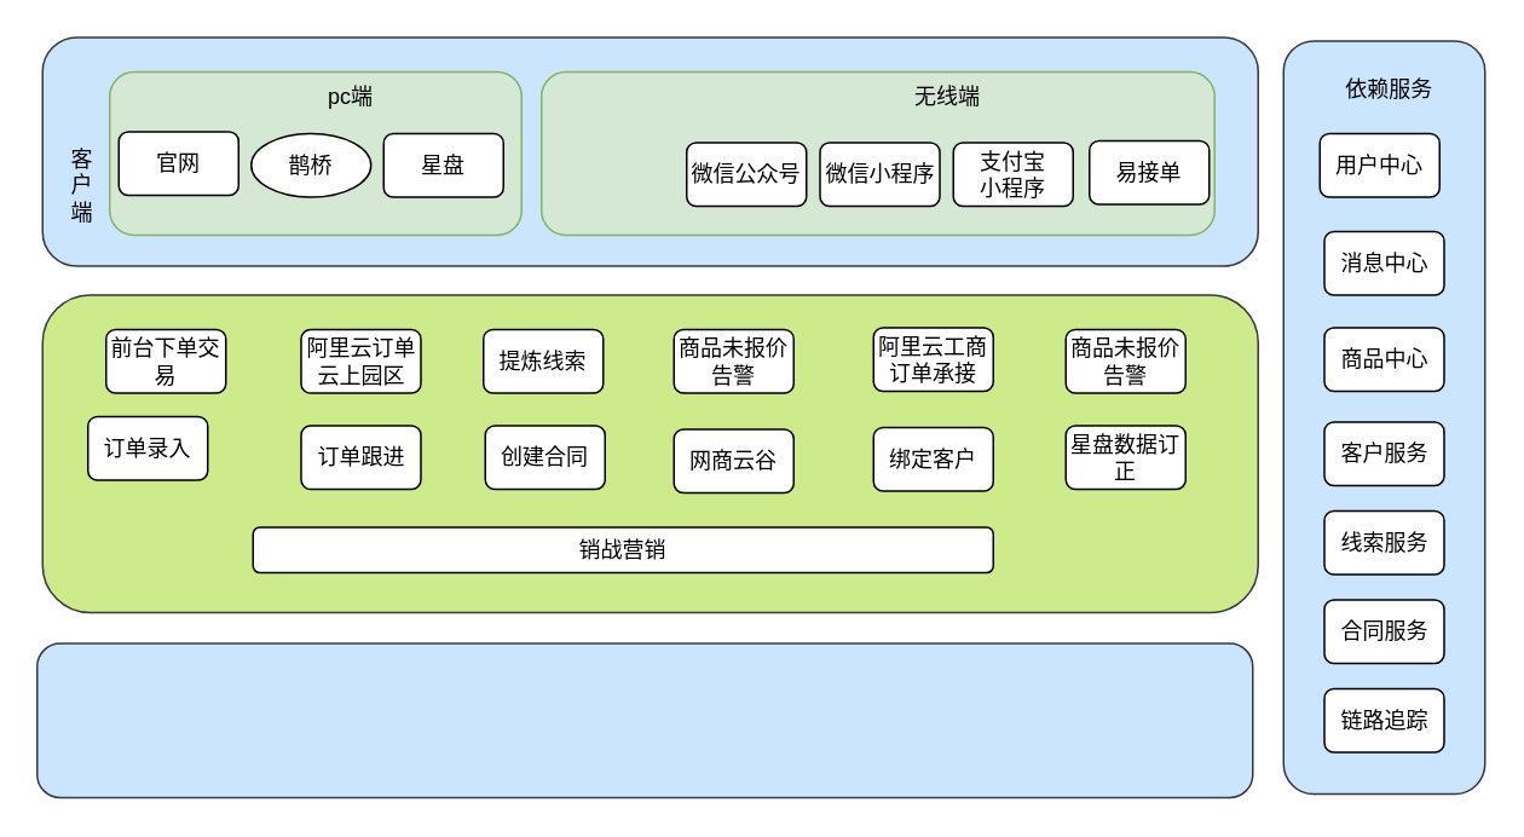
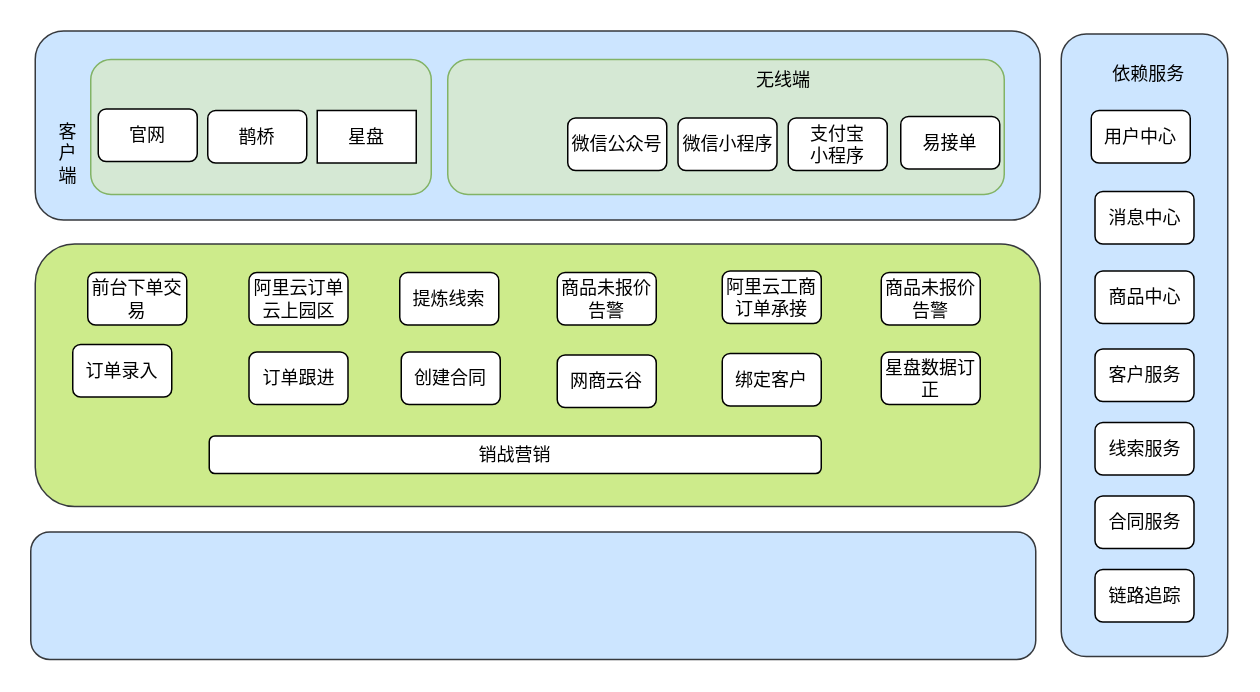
- <mxCell id="13" value="pc端" style="text;html=1;strokeColor=none;fillColor=none;align=center;verticalAlign=middle;whiteSpace=wrap;rounded=0;" vertex="1" parent="1"><mxGeometry x="173" y="43" width="40" height="20" as="geometry" /></mxCell>
- <mxCell id="11" value="鹊桥" style="ellipse;whiteSpace=wrap;html=1;" vertex="1" parent="1"><mxGeometry x="138" y="73" width="66" height="35" as="geometry" /></mxCell>
+ <mxCell id="11" value="鹊桥" style="rounded=1;whiteSpace=wrap;html=1;" vertex="1" parent="1"><mxGeometry x="138" y="73" width="66" height="35" as="geometry" /></mxCell>
- <mxCell id="12" value="星盘" style="rounded=1;whiteSpace=wrap;html=1;" vertex="1" parent="1"><mxGeometry x="211" y="73" width="66" height="35" as="geometry" /></mxCell>
+ <mxCell id="12" value="星盘" style="whiteSpace=wrap;html=1;rounded=0;" vertex="1" parent="1"><mxGeometry x="211" y="73" width="66" height="35" as="geometry" /></mxCell>
